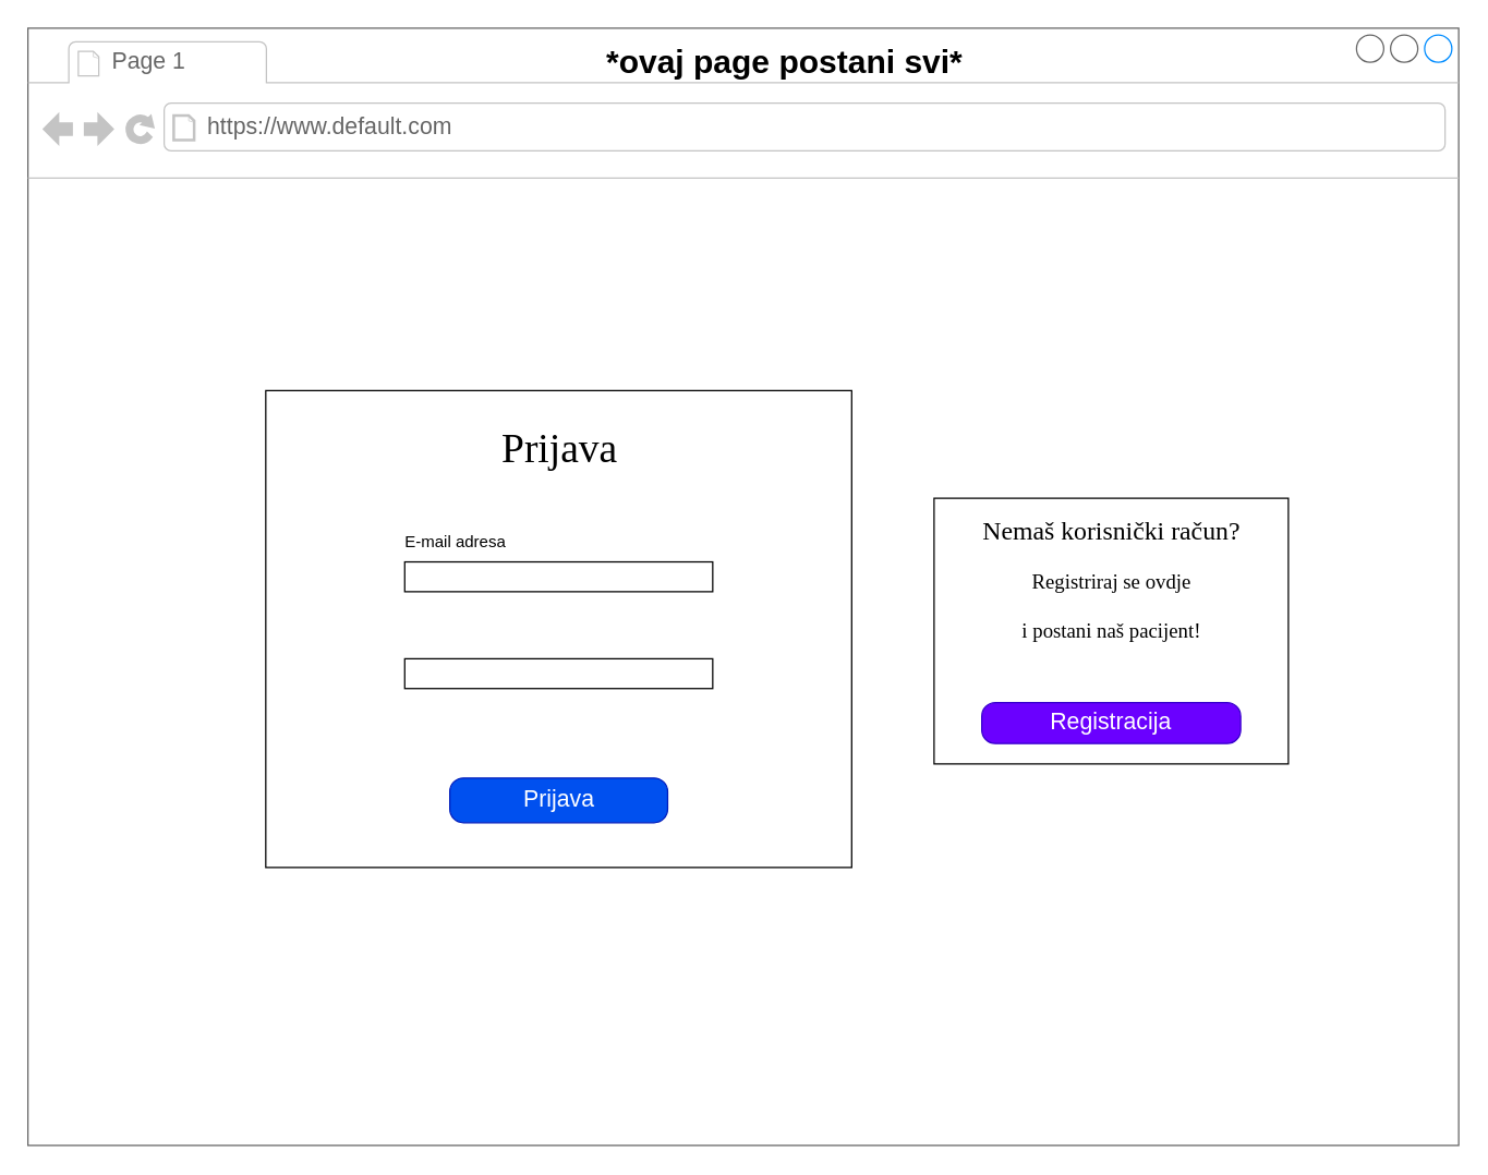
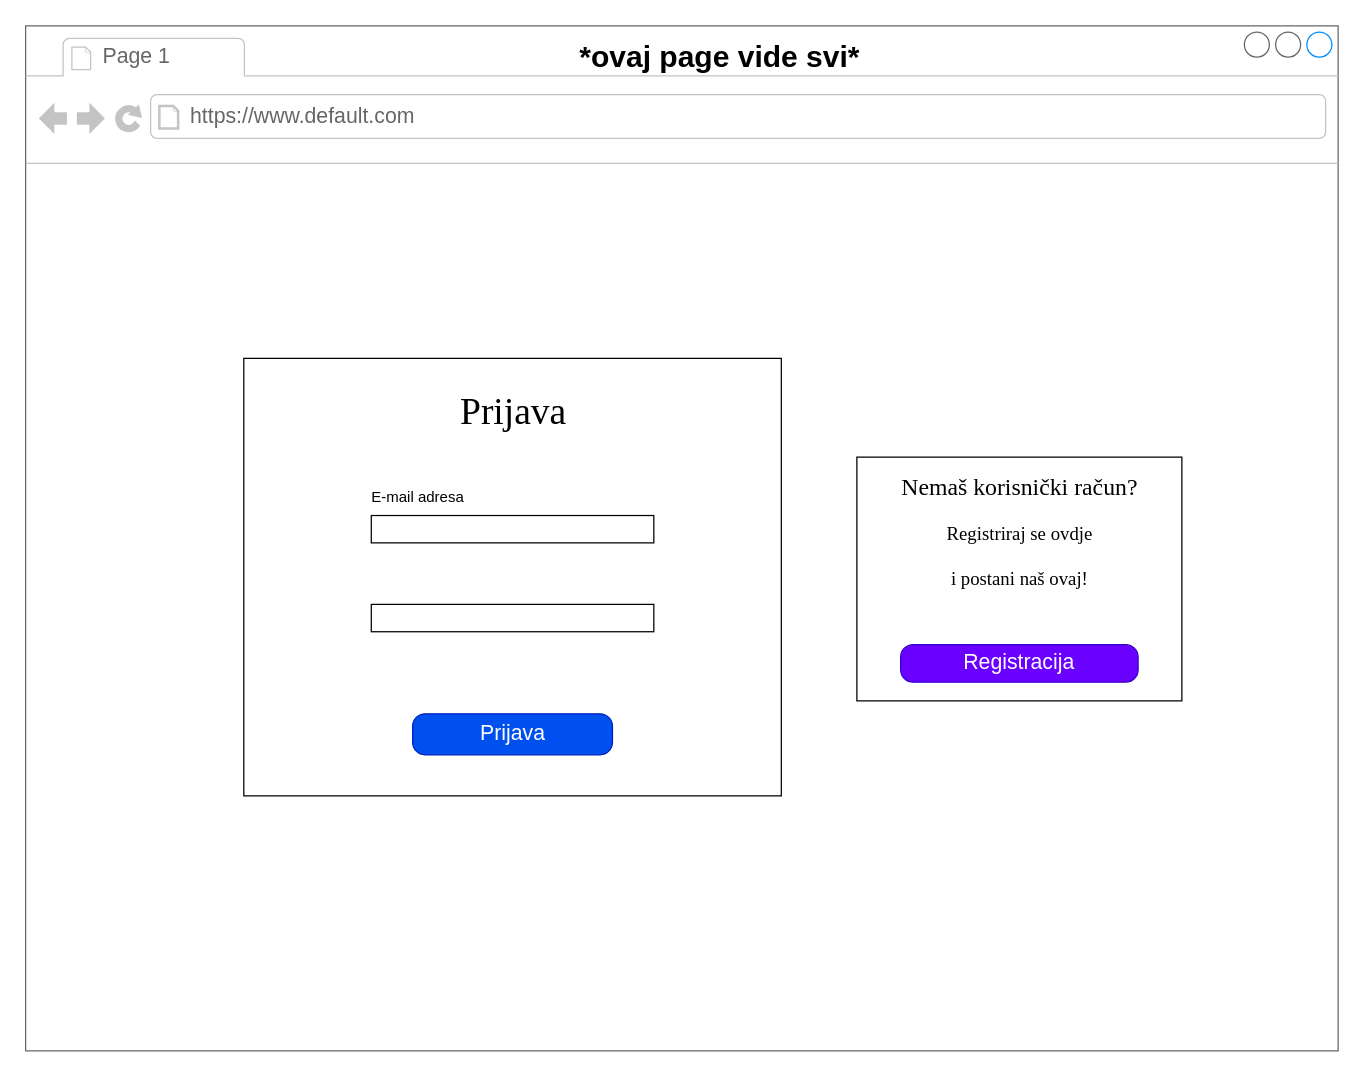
- <mxCell id="15" value="*ovaj page postani svi*" style="text;strokeColor=none;fillColor=none;html=1;fontSize=24;fontStyle=1;verticalAlign=middle;align=center;" vertex="1" parent="1"><mxGeometry x="365" y="25" width="420" height="40" as="geometry" /></mxCell>
+ <mxCell id="15" value="*ovaj page vide svi*" style="text;strokeColor=none;fillColor=none;html=1;fontSize=24;fontStyle=1;verticalAlign=middle;align=center;" vertex="1" parent="1"><mxGeometry x="365" y="25" width="420" height="40" as="geometry" /></mxCell>
- <mxCell id="6" value="&lt;font style=&quot;&quot;&gt;&lt;span style=&quot;font-size: 19px;&quot;&gt;Nemaš korisnički račun?&lt;/span&gt;&lt;br&gt;&lt;font style=&quot;font-size: 15px;&quot;&gt;Registriraj se ovdje &lt;br&gt;i postani naš pacijent!&lt;/font&gt;&lt;/font&gt;" style="text;html=1;points=[];align=center;verticalAlign=top;spacingTop=-4;fontSize=30;fontFamily=Verdana" parent="1" vertex="1"><mxGeometry x="716.25" y="365" width="197.5" height="155" as="geometry" /></mxCell>
+ <mxCell id="6" value="&lt;font style=&quot;&quot;&gt;&lt;span style=&quot;font-size: 19px;&quot;&gt;Nemaš korisnički račun?&lt;/span&gt;&lt;br&gt;&lt;font style=&quot;font-size: 15px;&quot;&gt;Registriraj se ovdje &lt;br&gt;i postani naš ovaj!&lt;/font&gt;&lt;/font&gt;" style="text;html=1;points=[];align=center;verticalAlign=top;spacingTop=-4;fontSize=30;fontFamily=Verdana" parent="1" vertex="1"><mxGeometry x="716.25" y="365" width="197.5" height="155" as="geometry" /></mxCell>
